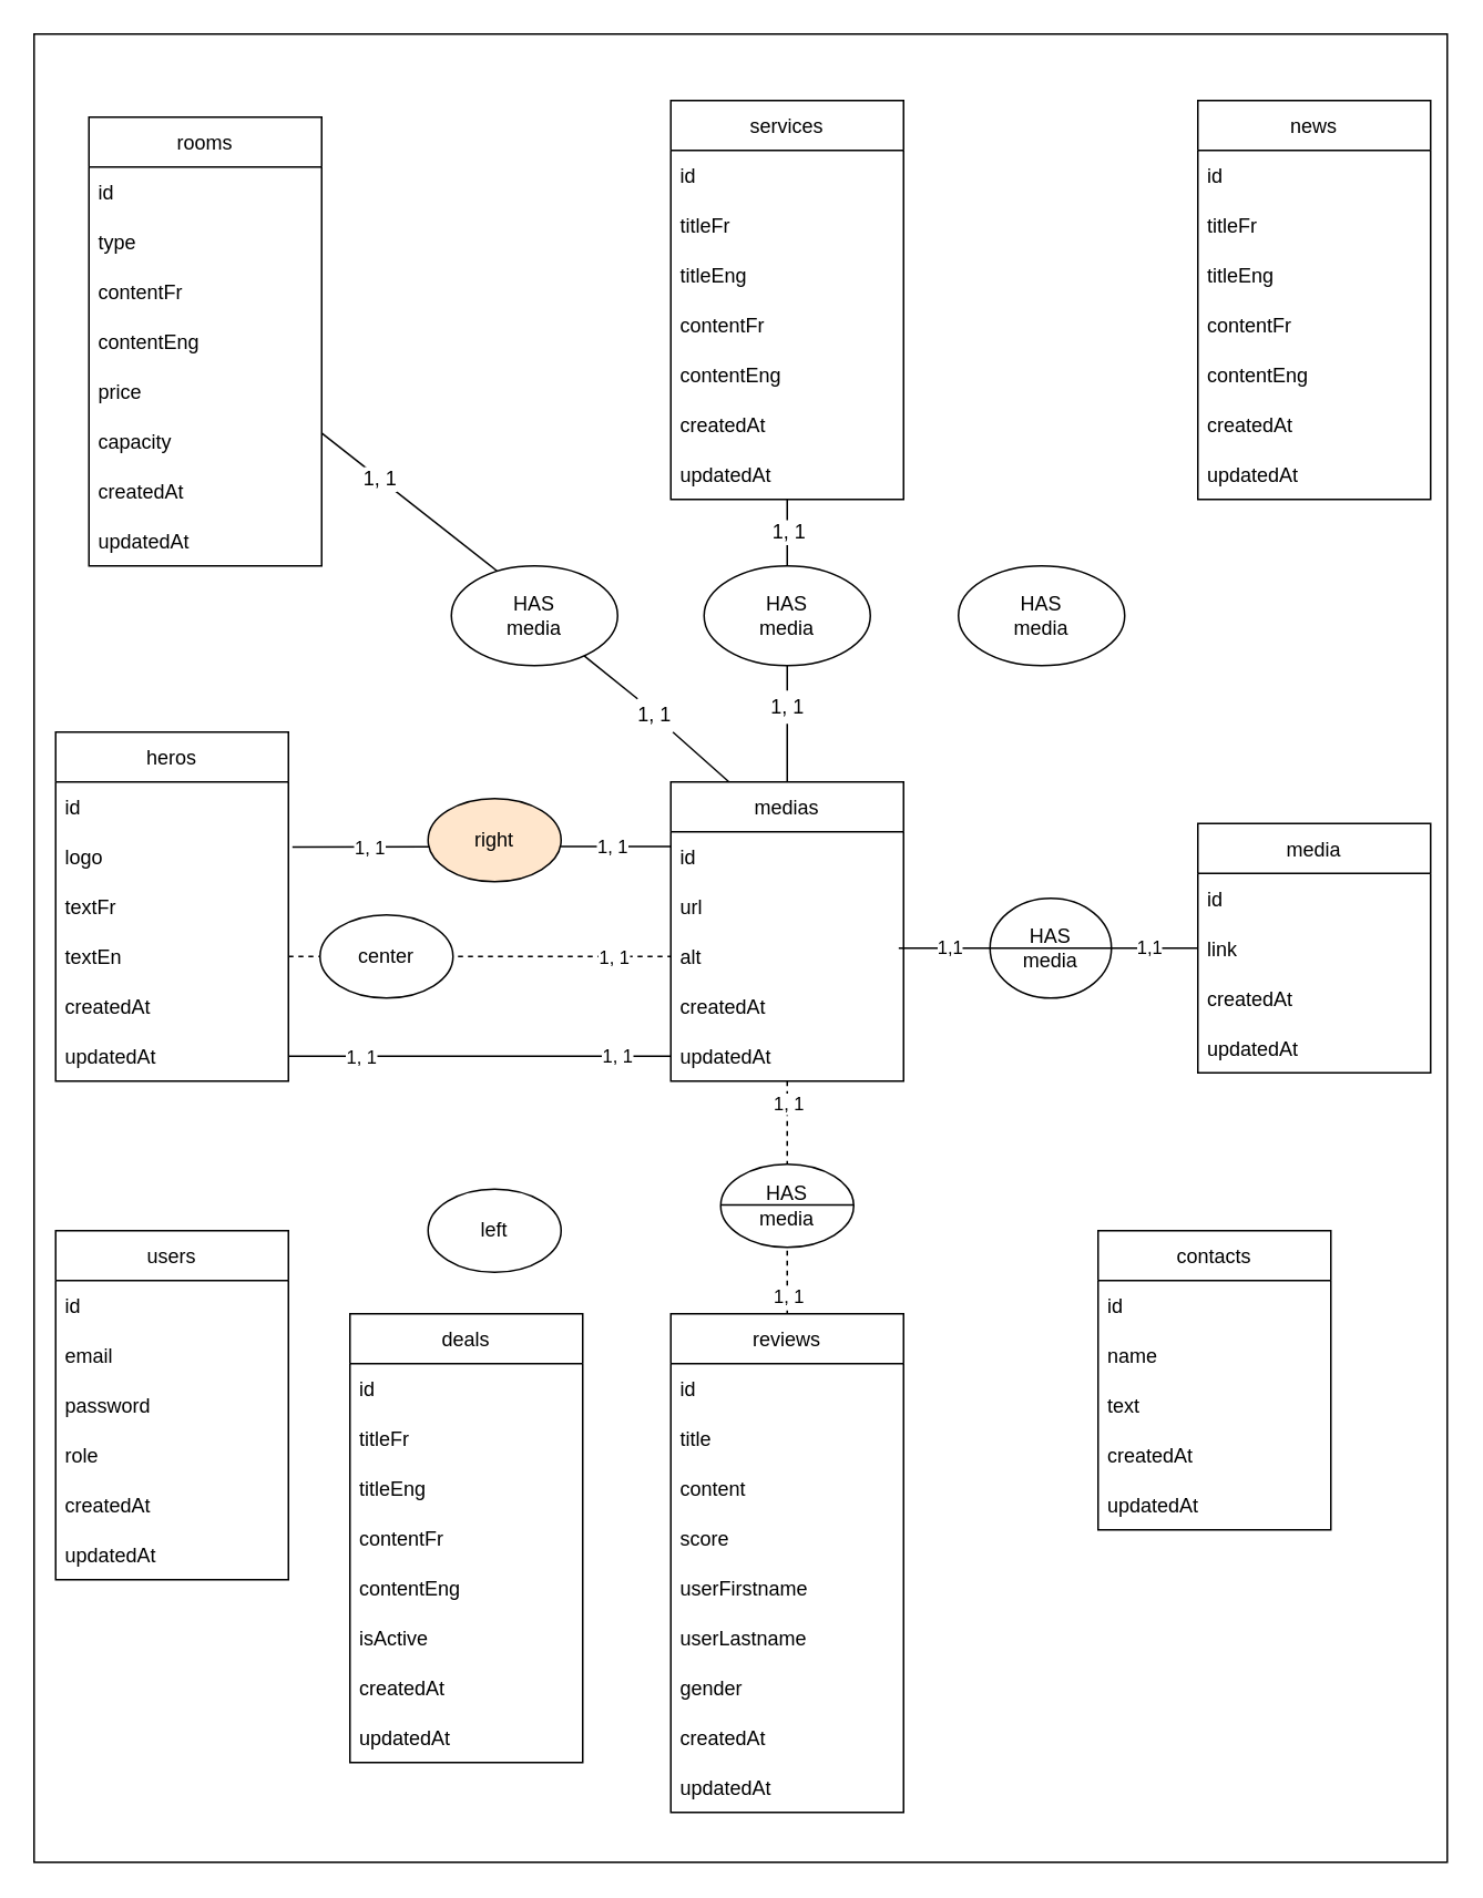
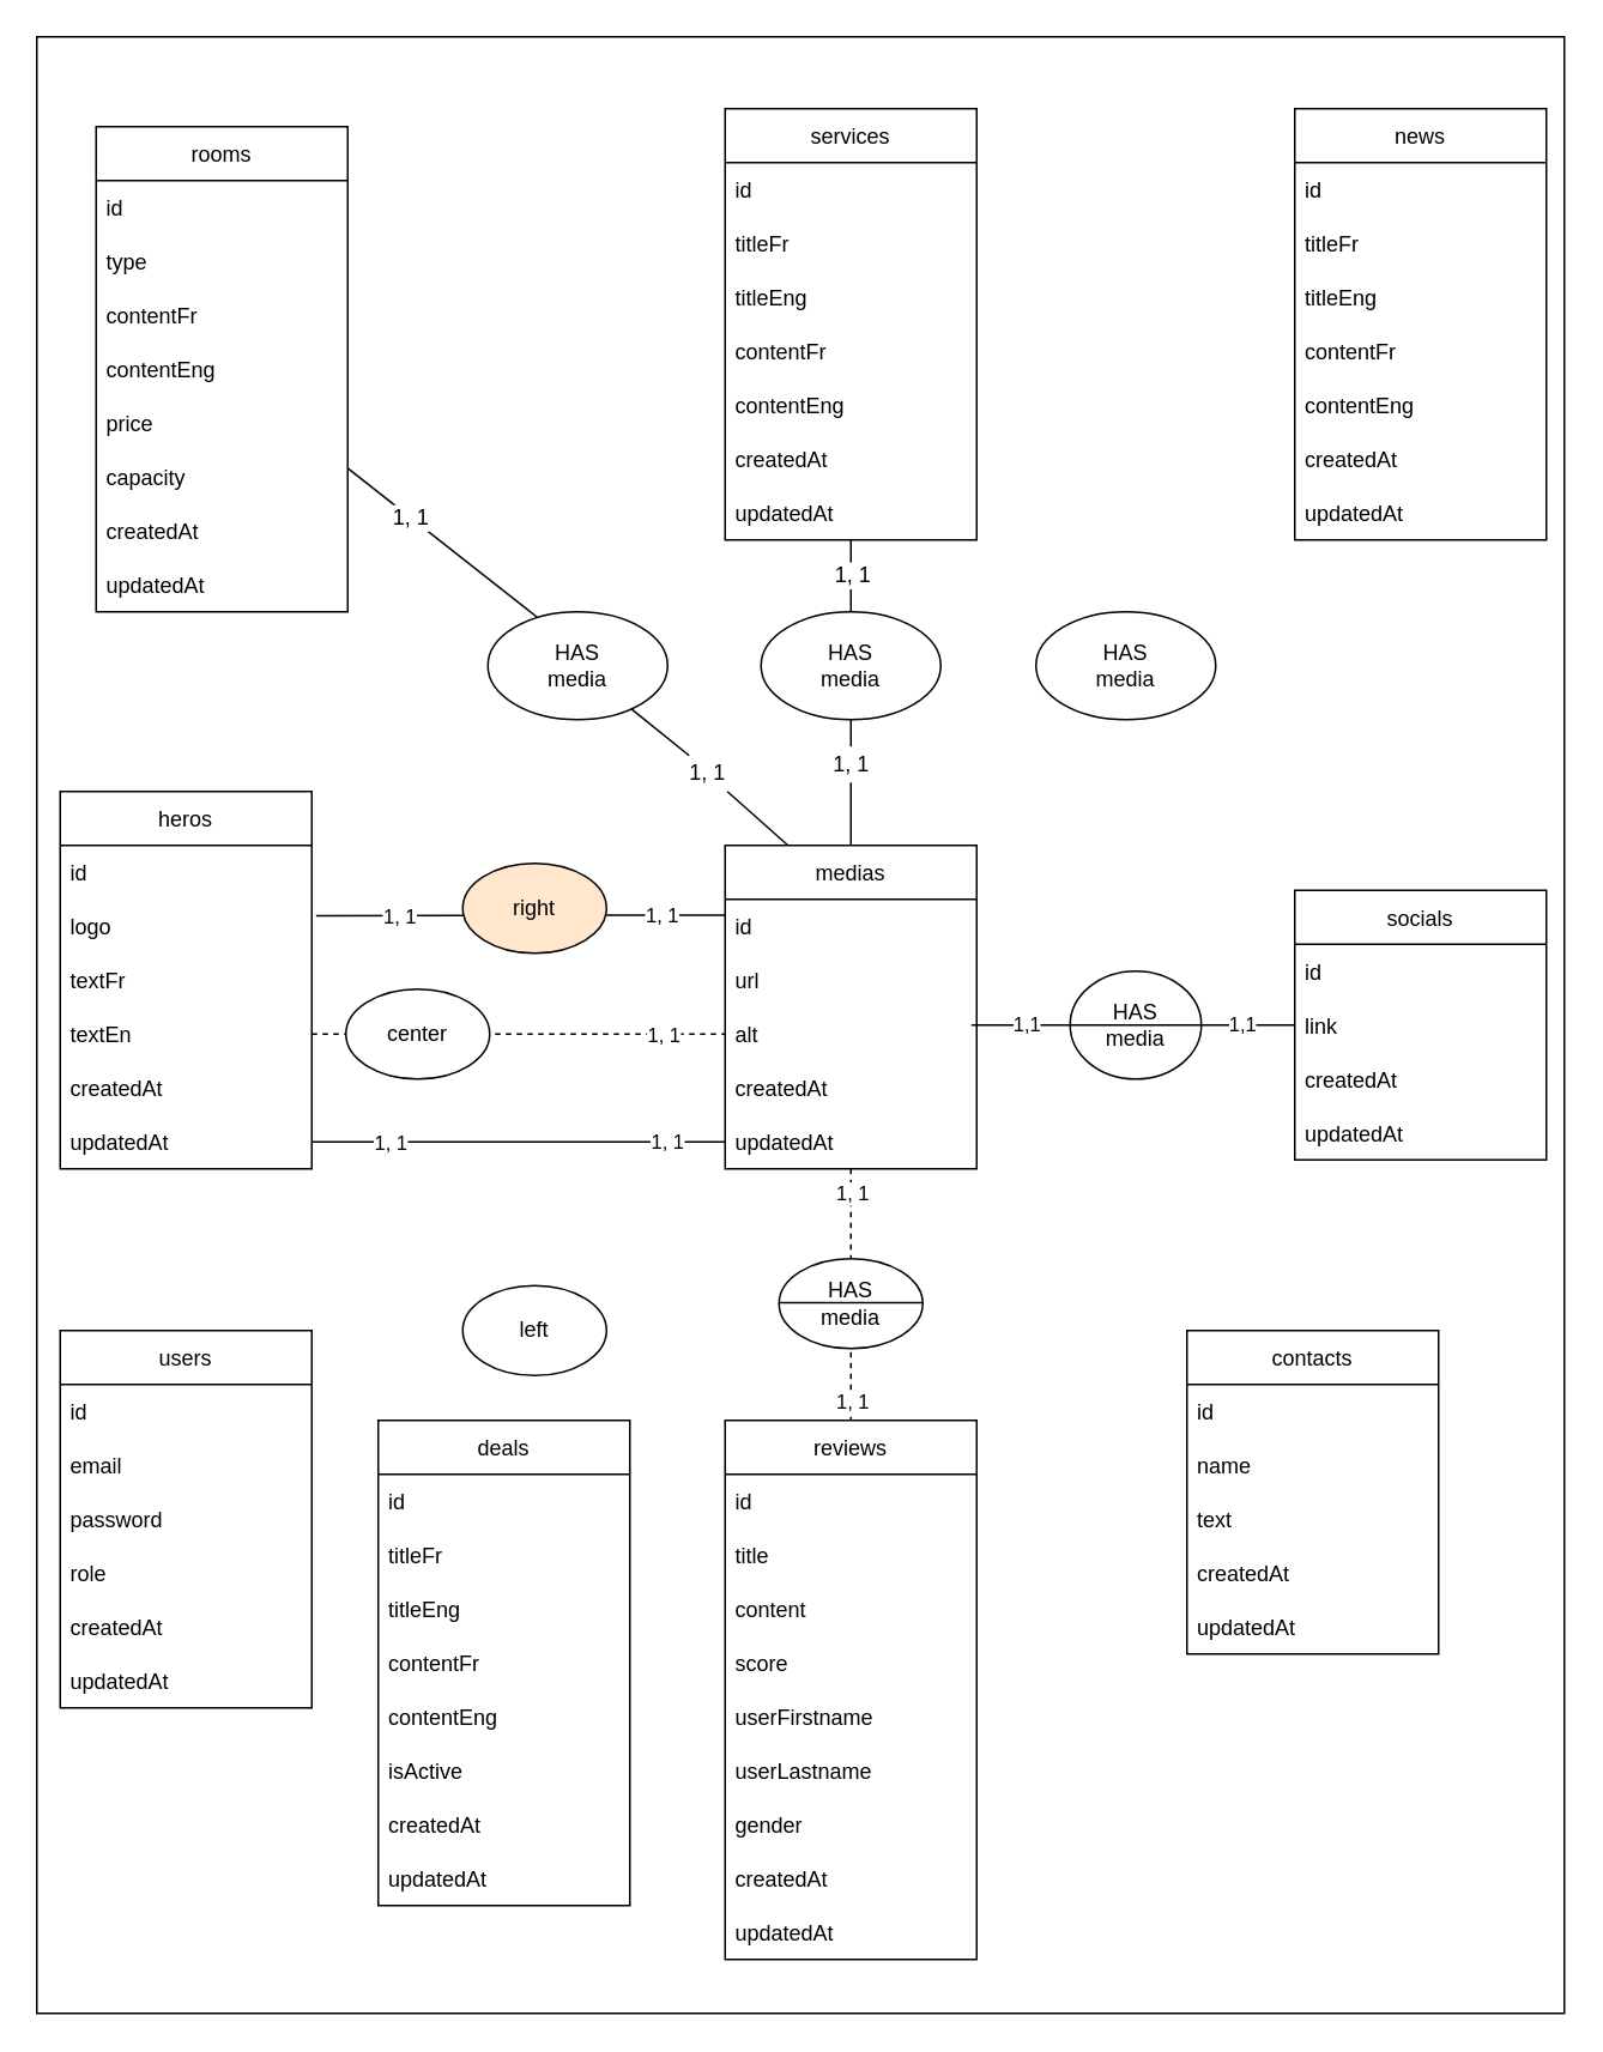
- <mxCell id="47" value="media" style="swimlane;fontStyle=0;childLayout=stackLayout;horizontal=1;startSize=30;horizontalStack=0;resizeParent=1;resizeParentMax=0;resizeLast=0;collapsible=1;marginBottom=0;" vertex="1" parent="1"><mxGeometry x="720" y="495" width="140" height="150" as="geometry" /></mxCell>
+ <mxCell id="47" value="socials" style="swimlane;fontStyle=0;childLayout=stackLayout;horizontal=1;startSize=30;horizontalStack=0;resizeParent=1;resizeParentMax=0;resizeLast=0;collapsible=1;marginBottom=0;" vertex="1" parent="1"><mxGeometry x="720" y="495" width="140" height="150" as="geometry" /></mxCell>
